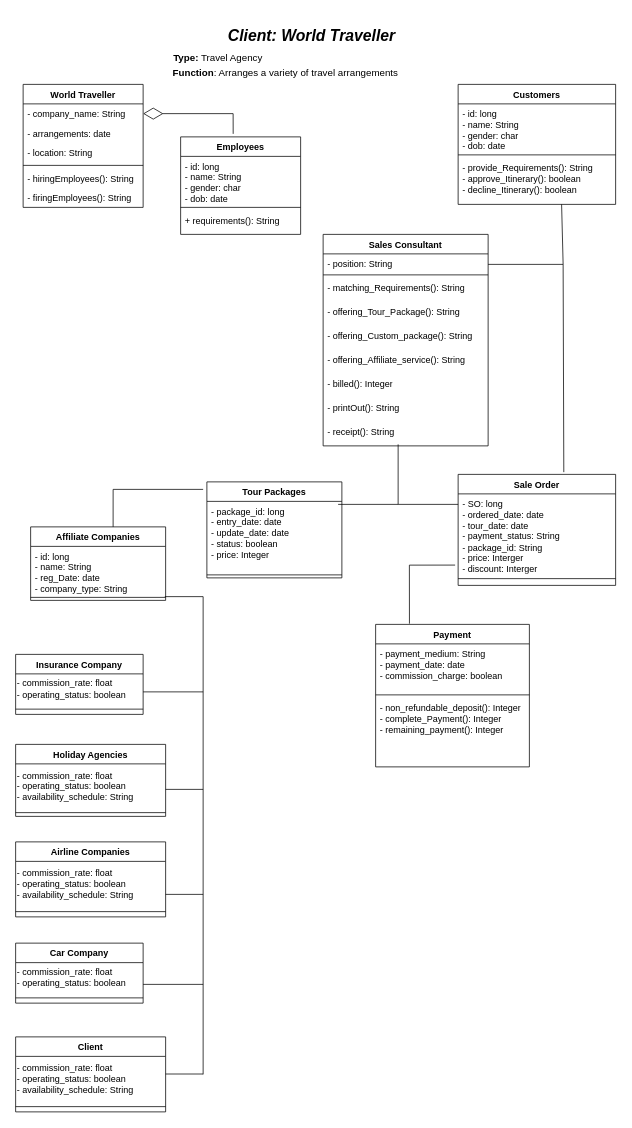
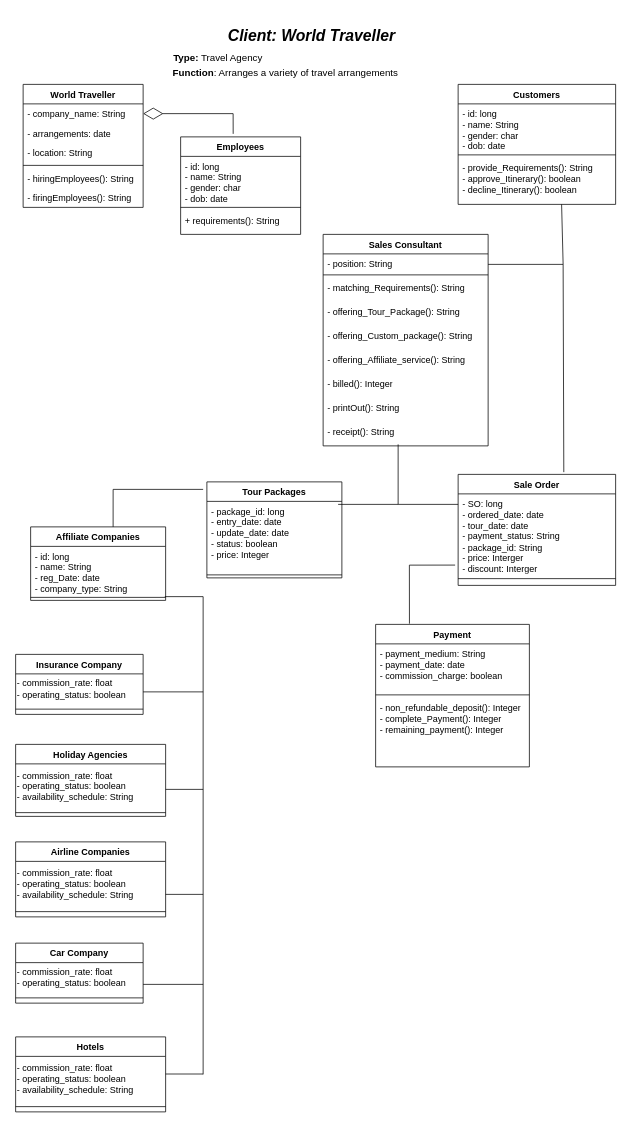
- <mxCell id="46" value="Client" style="swimlane;fontStyle=1;align=center;verticalAlign=top;childLayout=stackLayout;horizontal=1;startSize=26;horizontalStack=0;resizeParent=1;resizeParentMax=0;resizeLast=0;collapsible=1;marginBottom=0;whiteSpace=wrap;html=1;" vertex="1" parent="1"><mxGeometry x="20" y="1370" width="200" height="100" as="geometry" /></mxCell>
+ <mxCell id="46" value="Hotels" style="swimlane;fontStyle=1;align=center;verticalAlign=top;childLayout=stackLayout;horizontal=1;startSize=26;horizontalStack=0;resizeParent=1;resizeParentMax=0;resizeLast=0;collapsible=1;marginBottom=0;whiteSpace=wrap;html=1;" vertex="1" parent="1"><mxGeometry x="20" y="1370" width="200" height="100" as="geometry" /></mxCell>
